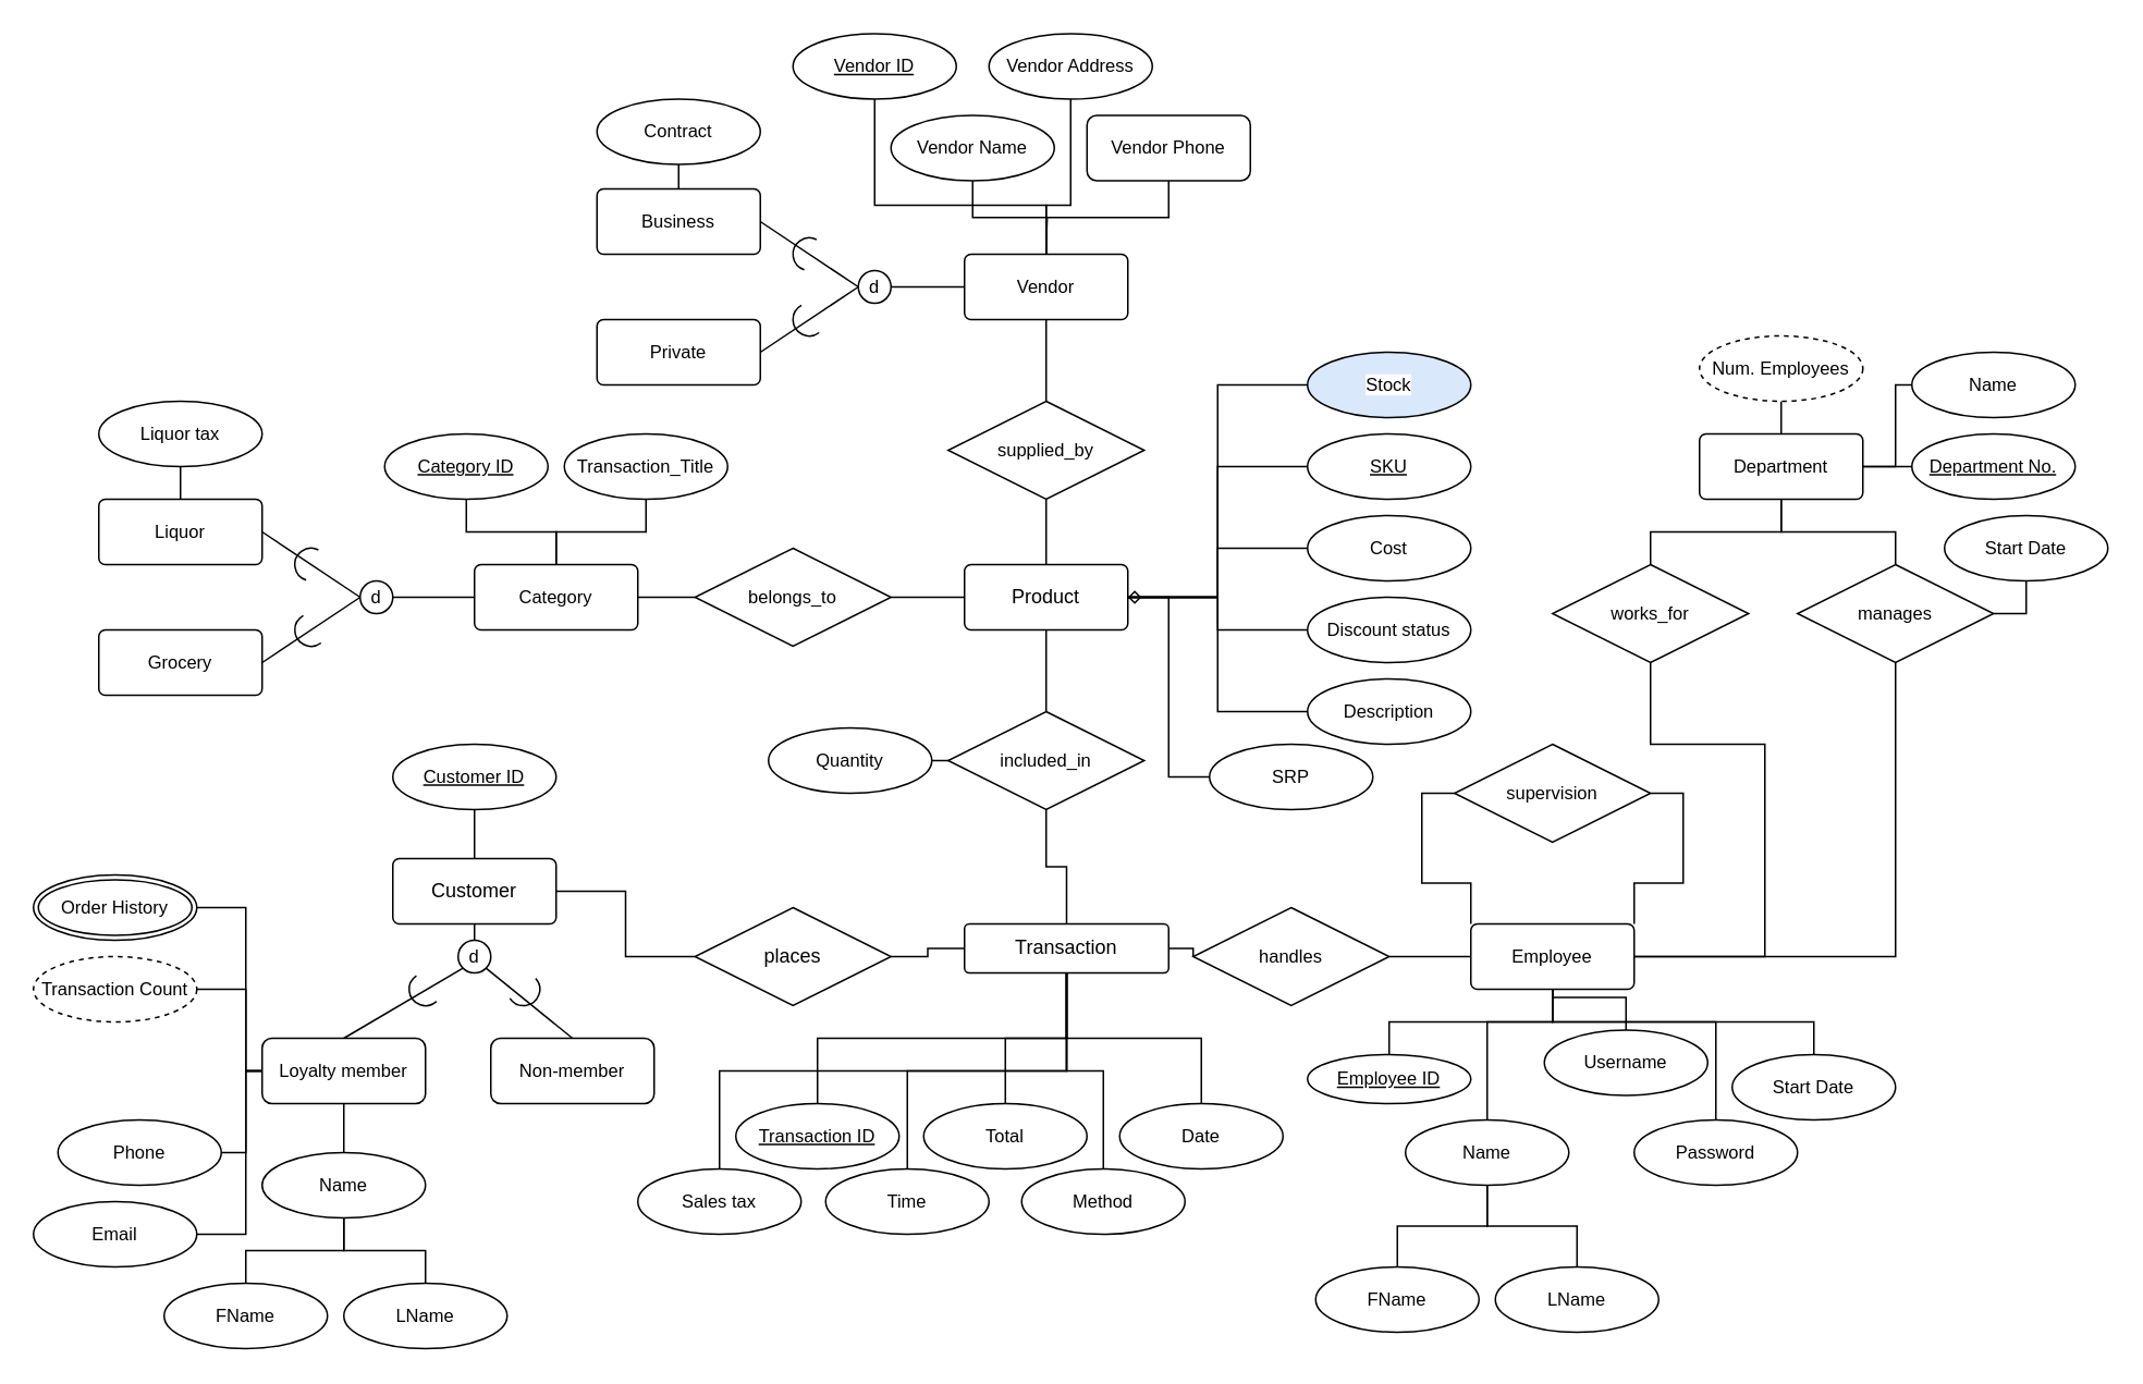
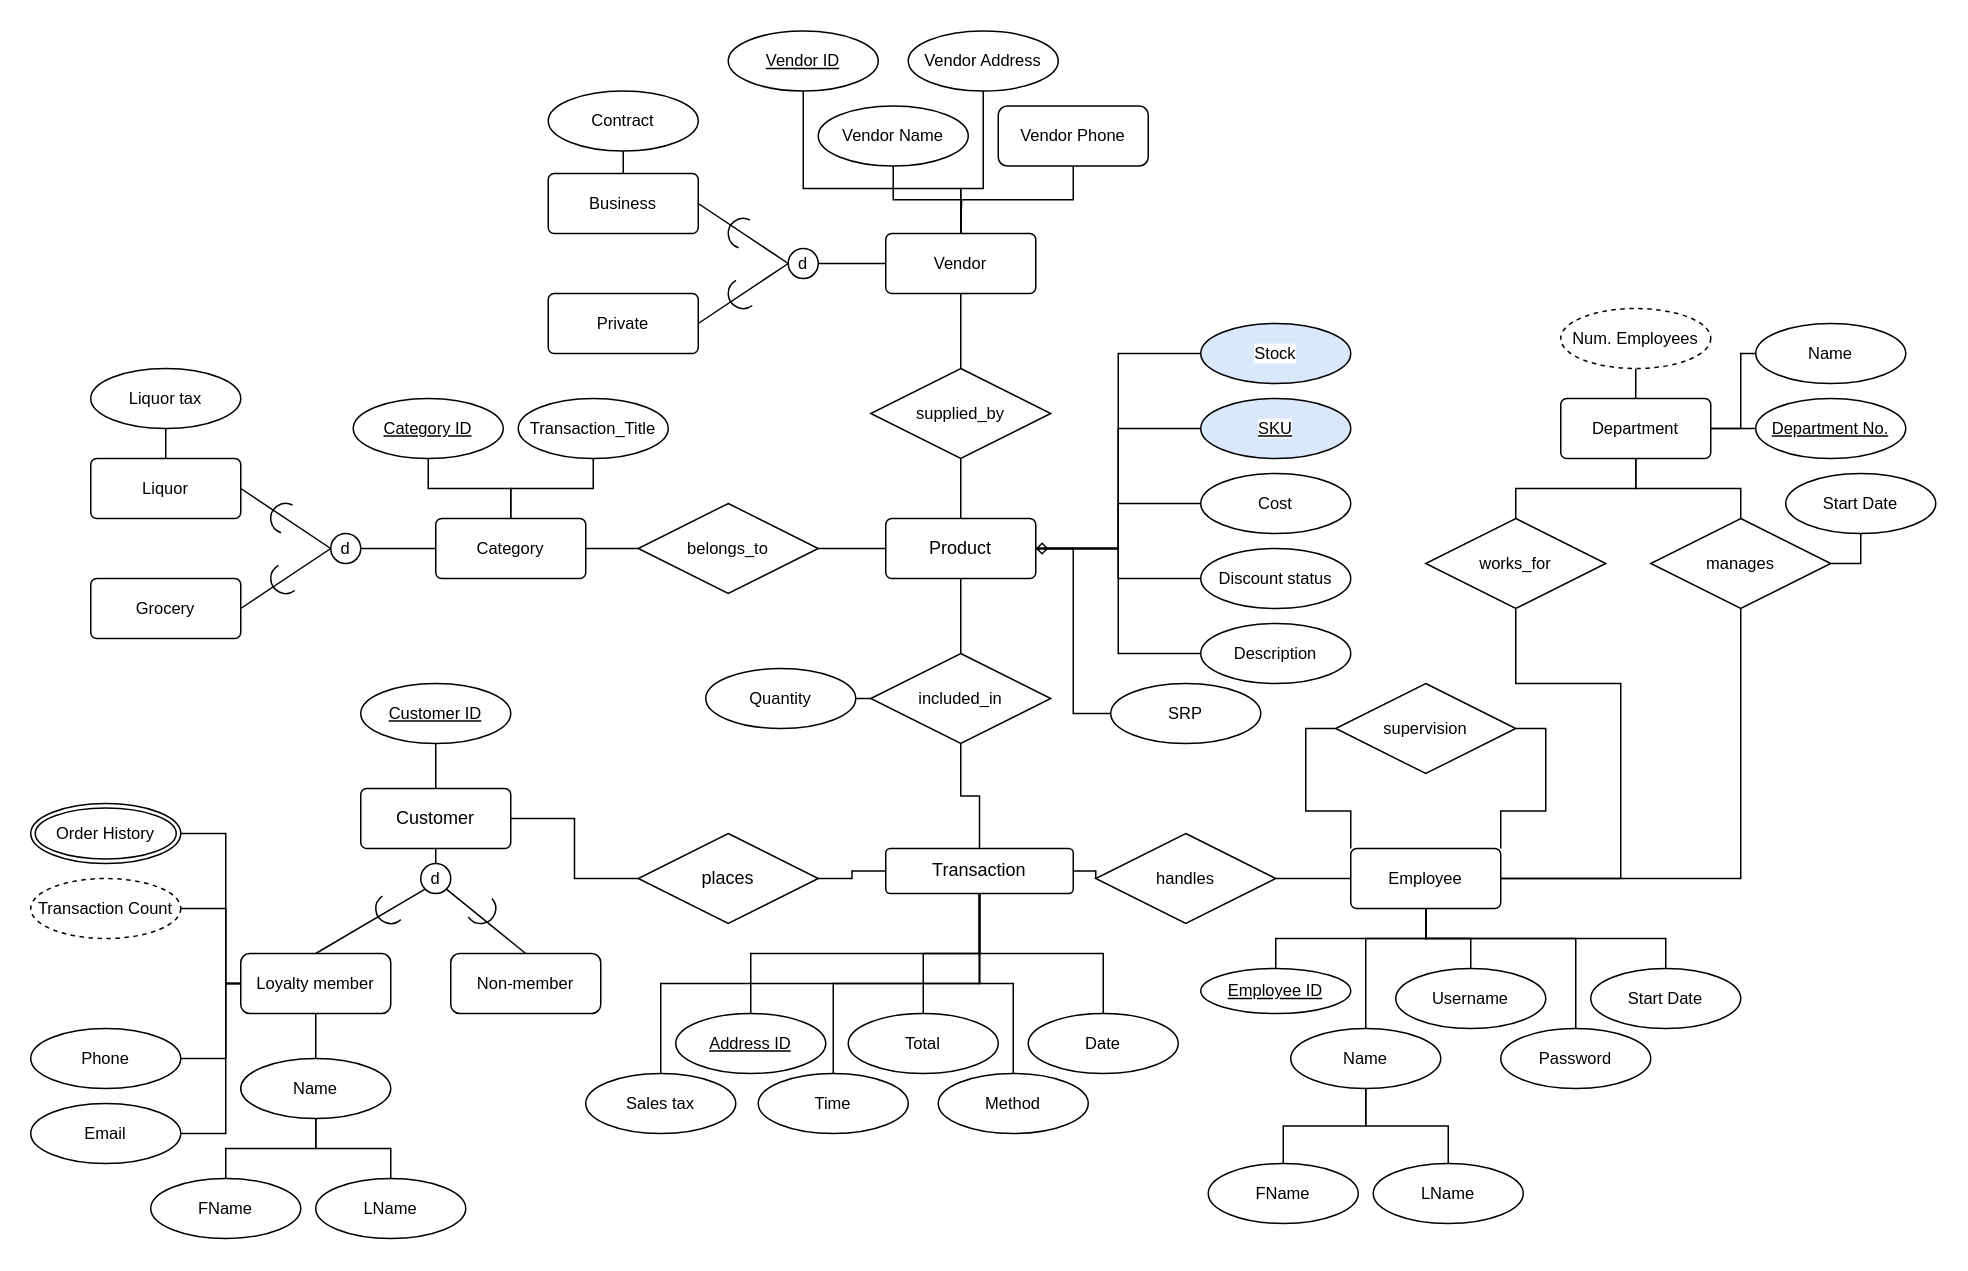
- <mxCell id="51" value="&lt;u&gt;SKU&lt;/u&gt;" style="ellipse;whiteSpace=wrap;html=1;align=center;fontFamily=Helvetica;fontSize=11;fontColor=default;labelBackgroundColor=default;" parent="1" vertex="1"><mxGeometry x="800" y="265" width="100" height="40" as="geometry" /></mxCell>
+ <mxCell id="51" value="&lt;u&gt;SKU&lt;/u&gt;" style="ellipse;whiteSpace=wrap;html=1;align=center;fontFamily=Helvetica;fontSize=11;fontColor=default;labelBackgroundColor=default;fillColor=#dae8fc;" parent="1" vertex="1"><mxGeometry x="800" y="265" width="100" height="40" as="geometry" /></mxCell>
- <mxCell id="83" value="Username" style="ellipse;whiteSpace=wrap;html=1;align=center;fontFamily=Helvetica;fontSize=11;fontColor=default;labelBackgroundColor=default;" vertex="1" parent="1"><mxGeometry x="945" y="630" width="100" height="40" as="geometry" /></mxCell>
+ <mxCell id="83" value="Username" style="ellipse;whiteSpace=wrap;html=1;align=center;fontFamily=Helvetica;fontSize=11;fontColor=default;labelBackgroundColor=default;" vertex="1" parent="1"><mxGeometry x="930" y="645" width="100" height="40" as="geometry" /></mxCell>
- <mxCell id="35" value="Transaction ID" style="ellipse;whiteSpace=wrap;html=1;align=center;fontStyle=4;fontFamily=Helvetica;fontSize=11;fontColor=default;labelBackgroundColor=default;" parent="1" vertex="1"><mxGeometry x="450" y="675" width="100" height="40" as="geometry" /></mxCell>
+ <mxCell id="35" value="Address ID" style="ellipse;whiteSpace=wrap;html=1;align=center;fontStyle=4;fontFamily=Helvetica;fontSize=11;fontColor=default;labelBackgroundColor=default;" parent="1" vertex="1"><mxGeometry x="450" y="675" width="100" height="40" as="geometry" /></mxCell>
- <mxCell id="136" value="Phone" style="ellipse;whiteSpace=wrap;html=1;align=center;fontFamily=Helvetica;fontSize=11;fontColor=default;labelBackgroundColor=default;" vertex="1" parent="1"><mxGeometry x="35" y="685" width="100" height="40" as="geometry" /></mxCell>
+ <mxCell id="136" value="Phone" style="ellipse;whiteSpace=wrap;html=1;align=center;fontFamily=Helvetica;fontSize=11;fontColor=default;labelBackgroundColor=default;" vertex="1" parent="1"><mxGeometry x="20" y="685" width="100" height="40" as="geometry" /></mxCell>
